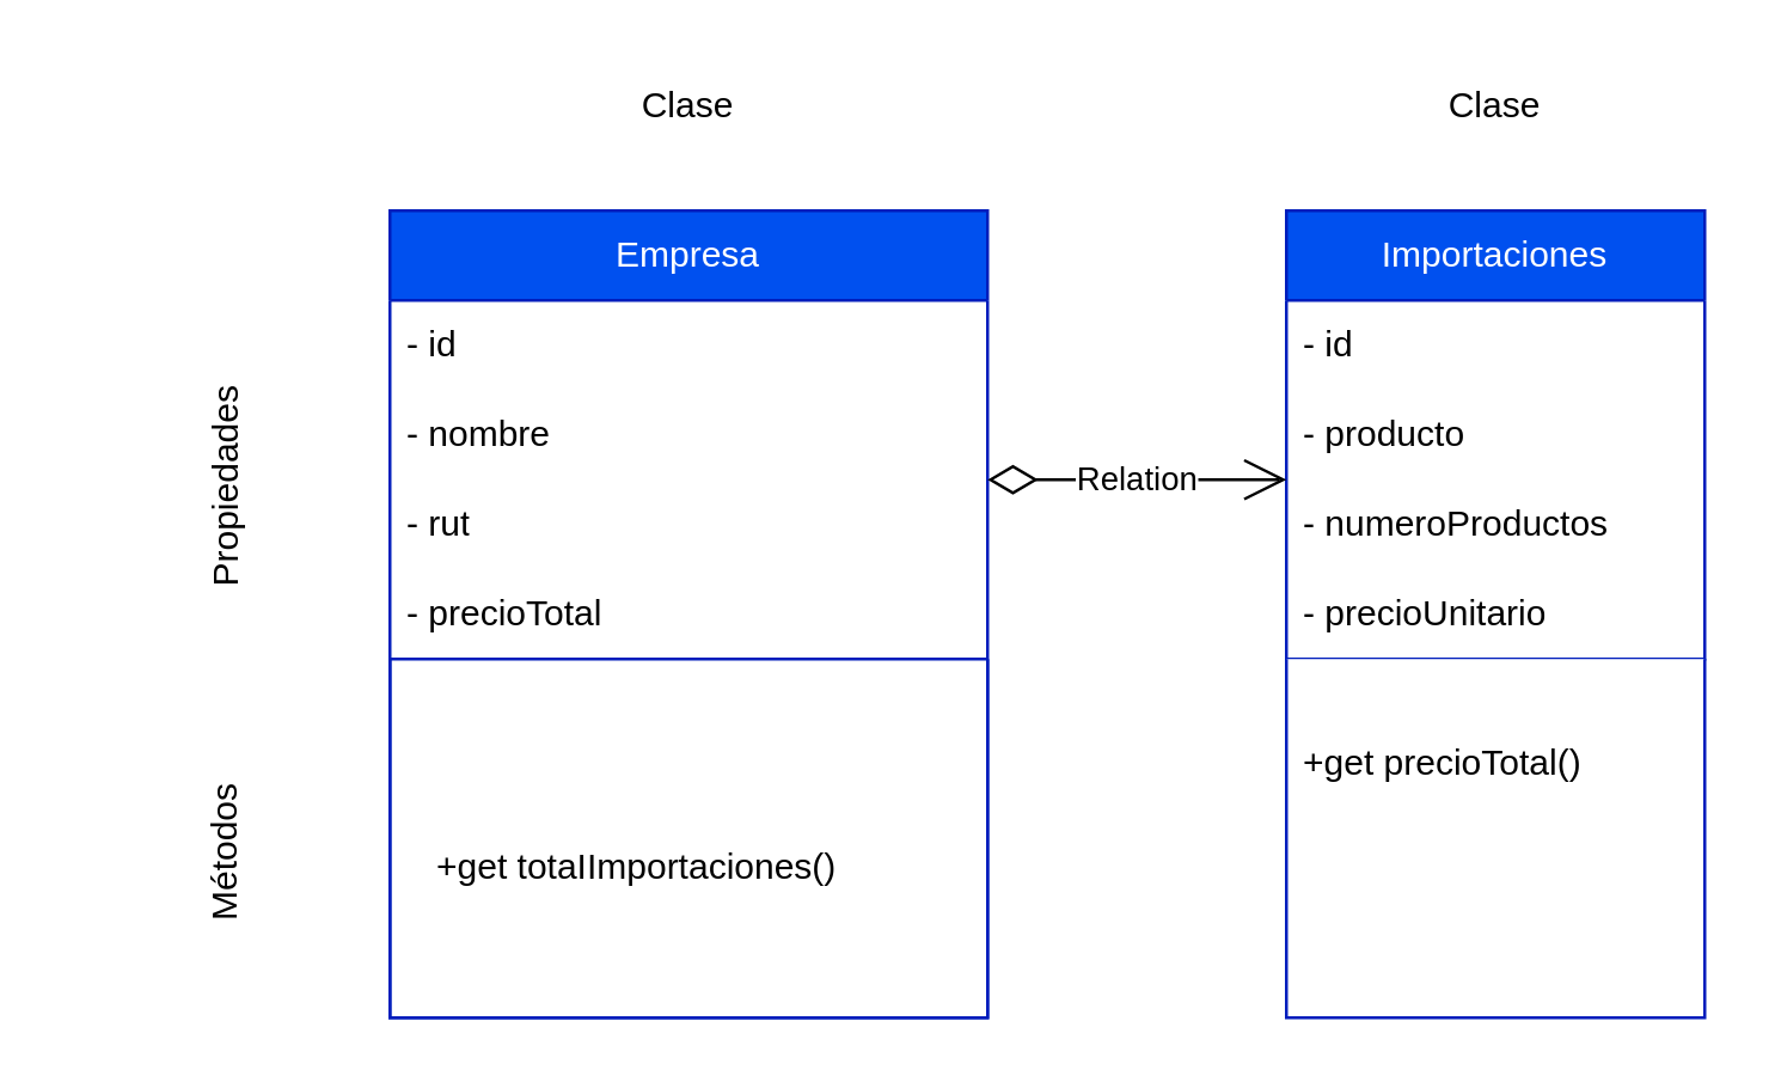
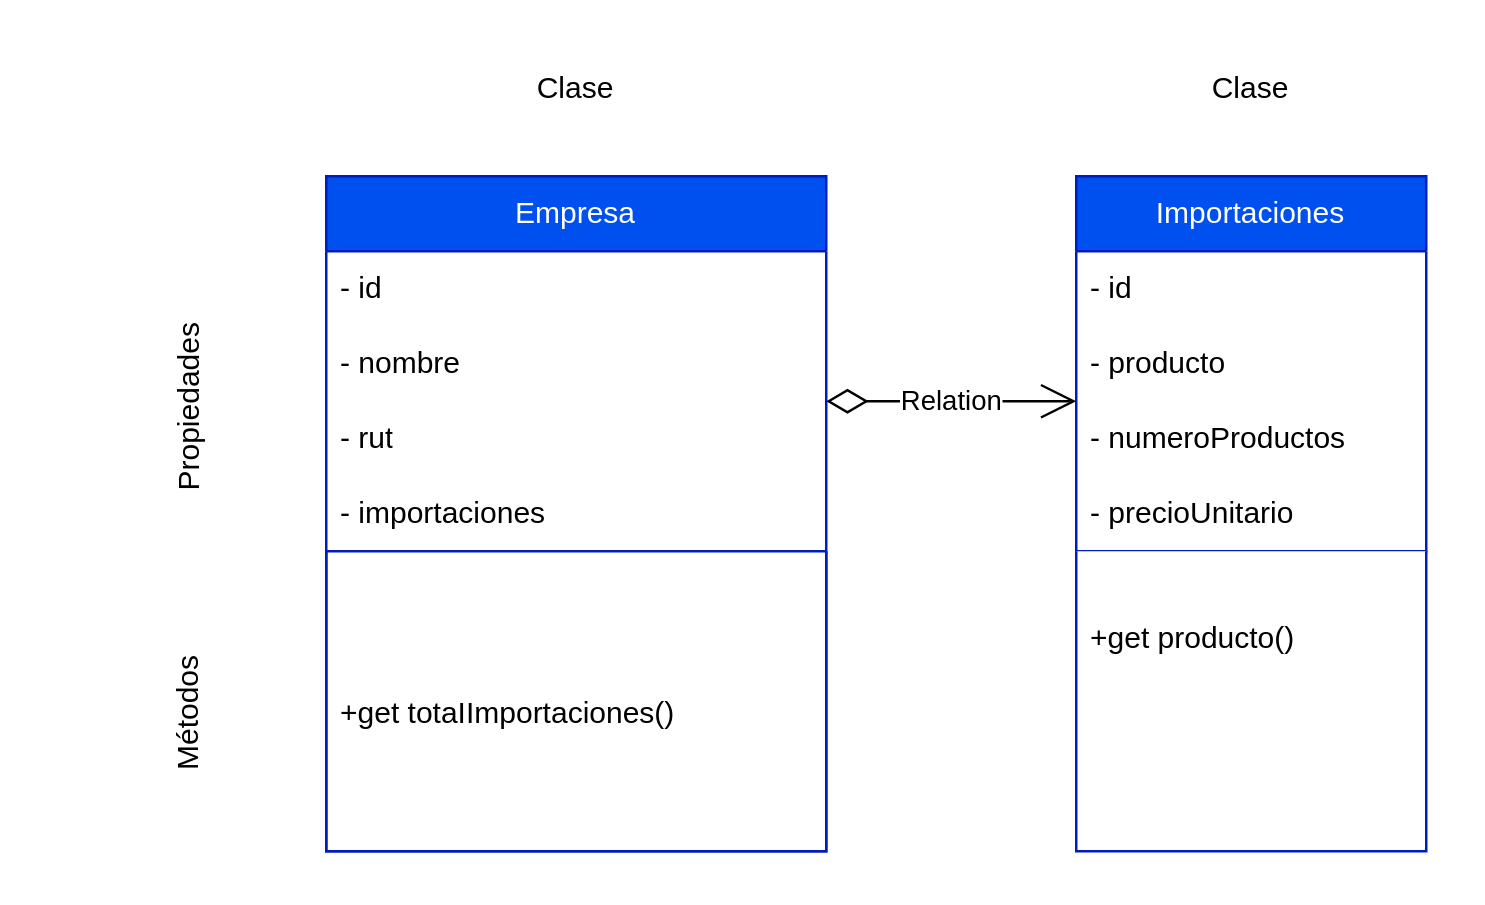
- <mxCell id="6" value="- precioTotal" style="text;strokeColor=none;fillColor=none;align=left;verticalAlign=middle;spacingLeft=4;spacingRight=4;overflow=hidden;points=[[0,0.5],[1,0.5]];portConstraint=eastwest;rotatable=0;whiteSpace=wrap;html=1;" vertex="1" parent="2"><mxGeometry y="120" width="200" height="30" as="geometry" /></mxCell>
+ <mxCell id="6" value="- importaciones" style="text;strokeColor=none;fillColor=none;align=left;verticalAlign=middle;spacingLeft=4;spacingRight=4;overflow=hidden;points=[[0,0.5],[1,0.5]];portConstraint=eastwest;rotatable=0;whiteSpace=wrap;html=1;" vertex="1" parent="2"><mxGeometry y="120" width="200" height="30" as="geometry" /></mxCell>
- <mxCell id="15" value="+get precioTotal()" style="text;strokeColor=none;fillColor=none;align=left;verticalAlign=middle;spacingLeft=4;spacingRight=4;overflow=hidden;points=[[0,0.5],[1,0.5]];portConstraint=eastwest;rotatable=0;whiteSpace=wrap;html=1;" vertex="1" parent="14"><mxGeometry y="20" width="141.95" height="30" as="geometry" /></mxCell>
+ <mxCell id="15" value="+get producto()" style="text;strokeColor=none;fillColor=none;align=left;verticalAlign=middle;spacingLeft=4;spacingRight=4;overflow=hidden;points=[[0,0.5],[1,0.5]];portConstraint=eastwest;rotatable=0;whiteSpace=wrap;html=1;" vertex="1" parent="14"><mxGeometry y="20" width="141.95" height="30" as="geometry" /></mxCell>
- <mxCell id="8" value="+get totaIImportaciones()" style="text;strokeColor=none;fillColor=none;align=left;verticalAlign=middle;spacingLeft=4;spacingRight=4;overflow=hidden;points=[[0,0.5],[1,0.5]];portConstraint=eastwest;rotatable=0;whiteSpace=wrap;html=1;" vertex="1" parent="7"><mxGeometry x="10" y="55" width="170" height="30" as="geometry" /></mxCell>
+ <mxCell id="8" value="+get totaIImportaciones()" style="text;strokeColor=none;fillColor=none;align=left;verticalAlign=middle;spacingLeft=4;spacingRight=4;overflow=hidden;points=[[0,0.5],[1,0.5]];portConstraint=eastwest;rotatable=0;whiteSpace=wrap;html=1;" vertex="1" parent="7"><mxGeometry y="50" width="170" height="30" as="geometry" /></mxCell>
